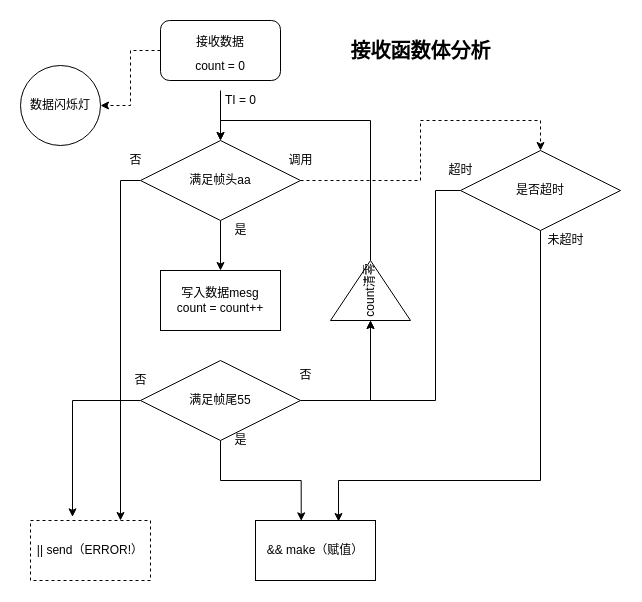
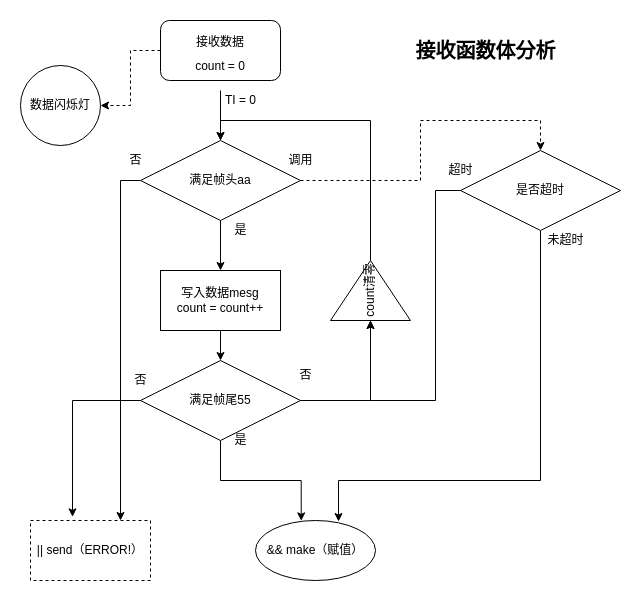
- <mxCell id="4" value="&lt;b&gt;&lt;font style=&quot;font-size: 20px&quot;&gt;接收函数体分析&lt;/font&gt;&lt;/b&gt;" style="text;html=1;align=center;verticalAlign=middle;resizable=0;points=[];autosize=1;strokeColor=none;fillColor=none;" parent="1" vertex="1"><mxGeometry x="340" y="40" width="160" height="20" as="geometry" /></mxCell>
+ <mxCell id="4" value="&lt;b&gt;&lt;font style=&quot;font-size: 20px&quot;&gt;接收函数体分析&lt;/font&gt;&lt;/b&gt;" style="text;html=1;align=center;verticalAlign=middle;resizable=0;points=[];autosize=1;strokeColor=none;fillColor=none;" parent="1" vertex="1"><mxGeometry x="405" y="40" width="160" height="20" as="geometry" /></mxCell>
+ <mxCell id="9" value="" style="edgeStyle=orthogonalEdgeStyle;rounded=0;orthogonalLoop=1;jettySize=auto;html=1;" parent="1" source="10" target="21" edge="1"><mxGeometry relative="1" as="geometry" /></mxCell>
- <mxCell id="27" value="&amp;amp;&amp;amp; make（赋值）" style="rounded=0;whiteSpace=wrap;html=1;" parent="1" vertex="1"><mxGeometry x="255" y="520" width="120" height="60" as="geometry" /></mxCell>
+ <mxCell id="27" value="&amp;amp;&amp;amp; make（赋值）" style="ellipse;whiteSpace=wrap;html=1;" parent="1" vertex="1"><mxGeometry x="255" y="520" width="120" height="60" as="geometry" /></mxCell>
